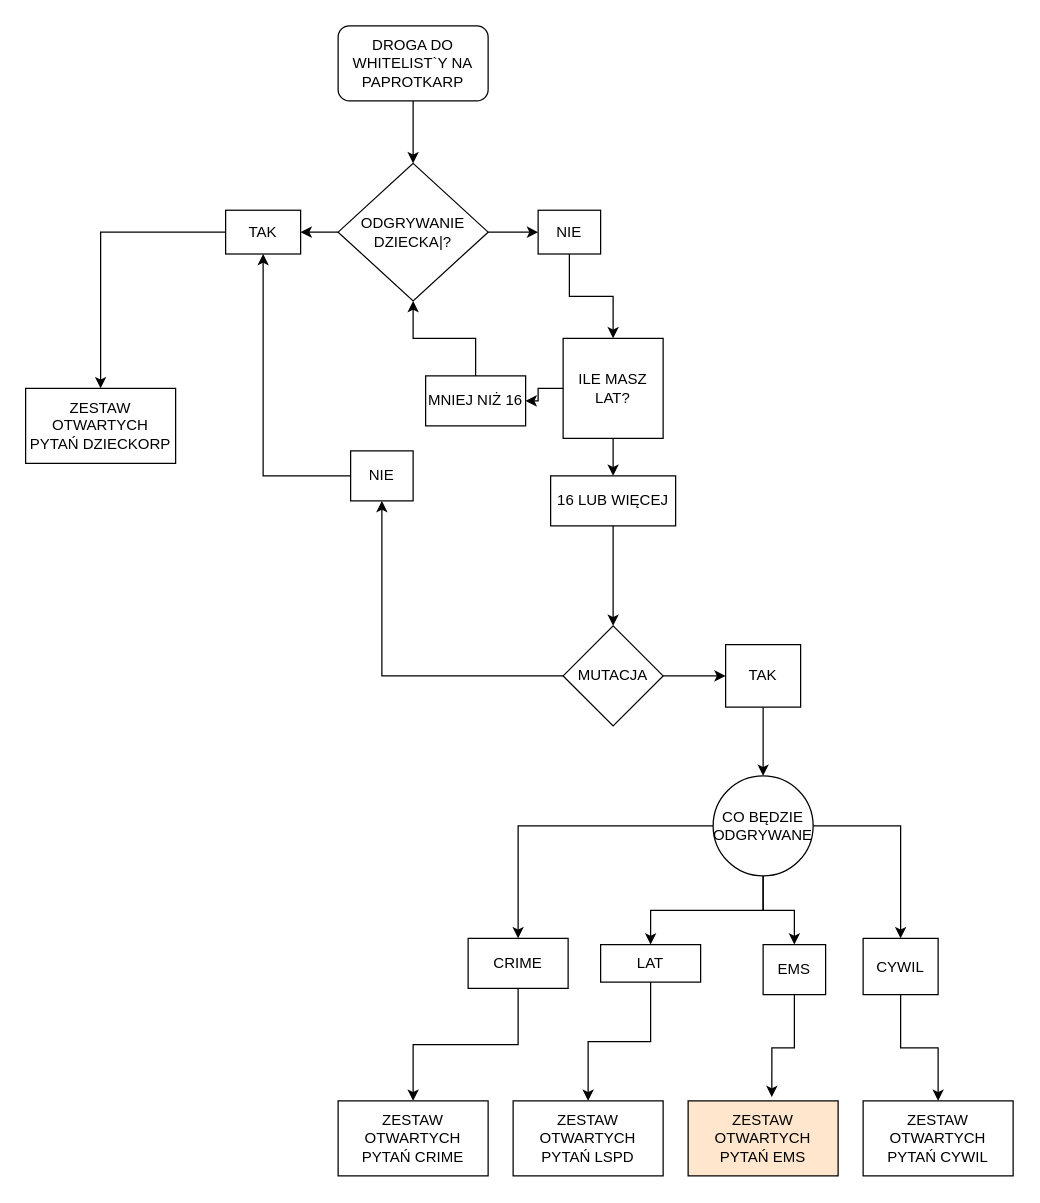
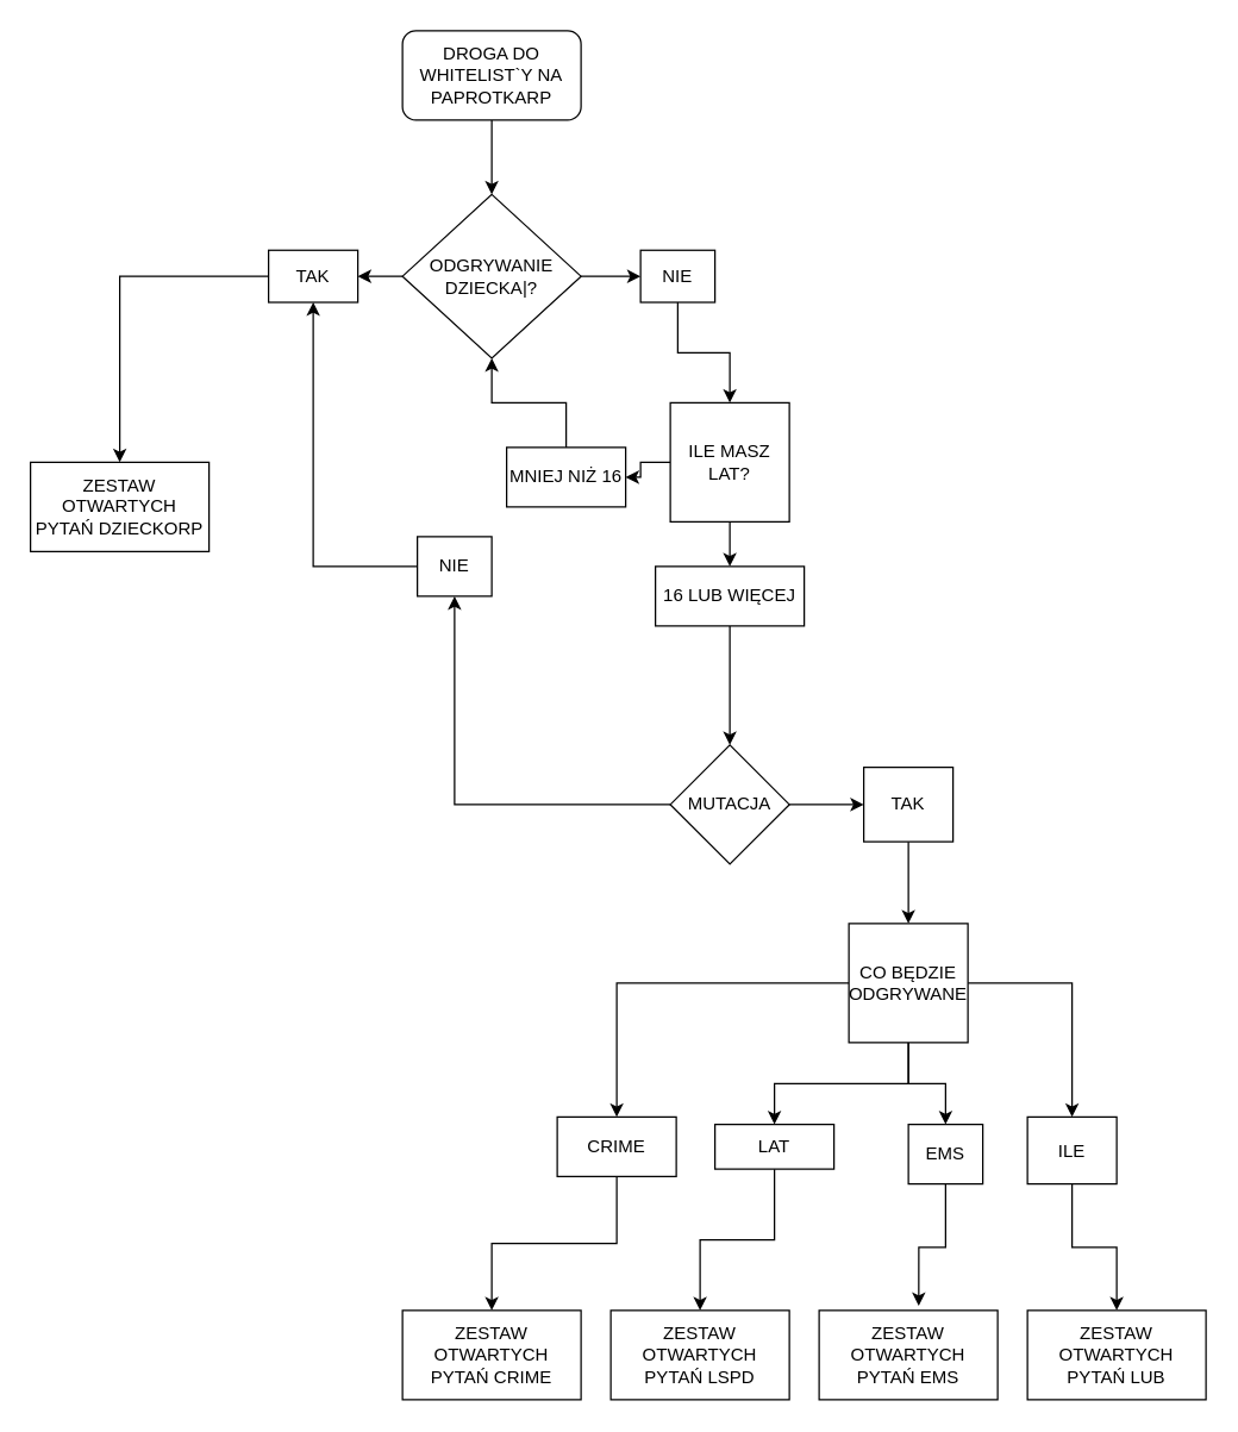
- <mxCell id="35" value="CO BĘDZIE ODGRYWANE" style="ellipse;whiteSpace=wrap;html=1;aspect=fixed;" parent="1" vertex="1"><mxGeometry x="570" y="620" width="80" height="80" as="geometry" /></mxCell>
+ <mxCell id="35" value="CO BĘDZIE ODGRYWANE" style="whiteSpace=wrap;html=1;aspect=fixed;" parent="1" vertex="1"><mxGeometry x="570" y="620" width="80" height="80" as="geometry" /></mxCell>
- <mxCell id="37" value="CYWIL" style="rounded=0;whiteSpace=wrap;html=1;" parent="1" vertex="1"><mxGeometry x="690" y="750" width="60" height="45" as="geometry" /></mxCell>
+ <mxCell id="37" value="ILE" style="rounded=0;whiteSpace=wrap;html=1;" parent="1" vertex="1"><mxGeometry x="690" y="750" width="60" height="45" as="geometry" /></mxCell>
- <mxCell id="40" value="ZESTAW OTWARTYCH PYTAŃ EMS" style="rounded=0;whiteSpace=wrap;html=1;fillColor=#ffe6cc;" parent="1" vertex="1"><mxGeometry x="550" y="880" width="120" height="60" as="geometry" /></mxCell>
+ <mxCell id="40" value="ZESTAW OTWARTYCH PYTAŃ EMS" style="rounded=0;whiteSpace=wrap;html=1;" parent="1" vertex="1"><mxGeometry x="550" y="880" width="120" height="60" as="geometry" /></mxCell>
- <mxCell id="41" value="ZESTAW OTWARTYCH PYTAŃ CYWIL" style="rounded=0;whiteSpace=wrap;html=1;" parent="1" vertex="1"><mxGeometry x="690" y="880" width="120" height="60" as="geometry" /></mxCell>
+ <mxCell id="41" value="ZESTAW OTWARTYCH PYTAŃ LUB" style="rounded=0;whiteSpace=wrap;html=1;" parent="1" vertex="1"><mxGeometry x="690" y="880" width="120" height="60" as="geometry" /></mxCell>
